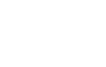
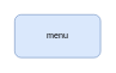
+ <mxCell id="2" value="menu&lt;br&gt;" style="rounded=1;whiteSpace=wrap;html=1;fillColor=#dae8fc;strokeColor=#6c8ebf;gradientColor=none;" vertex="1" parent="1"><mxGeometry x="20" y="20" width="120" height="60" as="geometry" /></mxCell>
